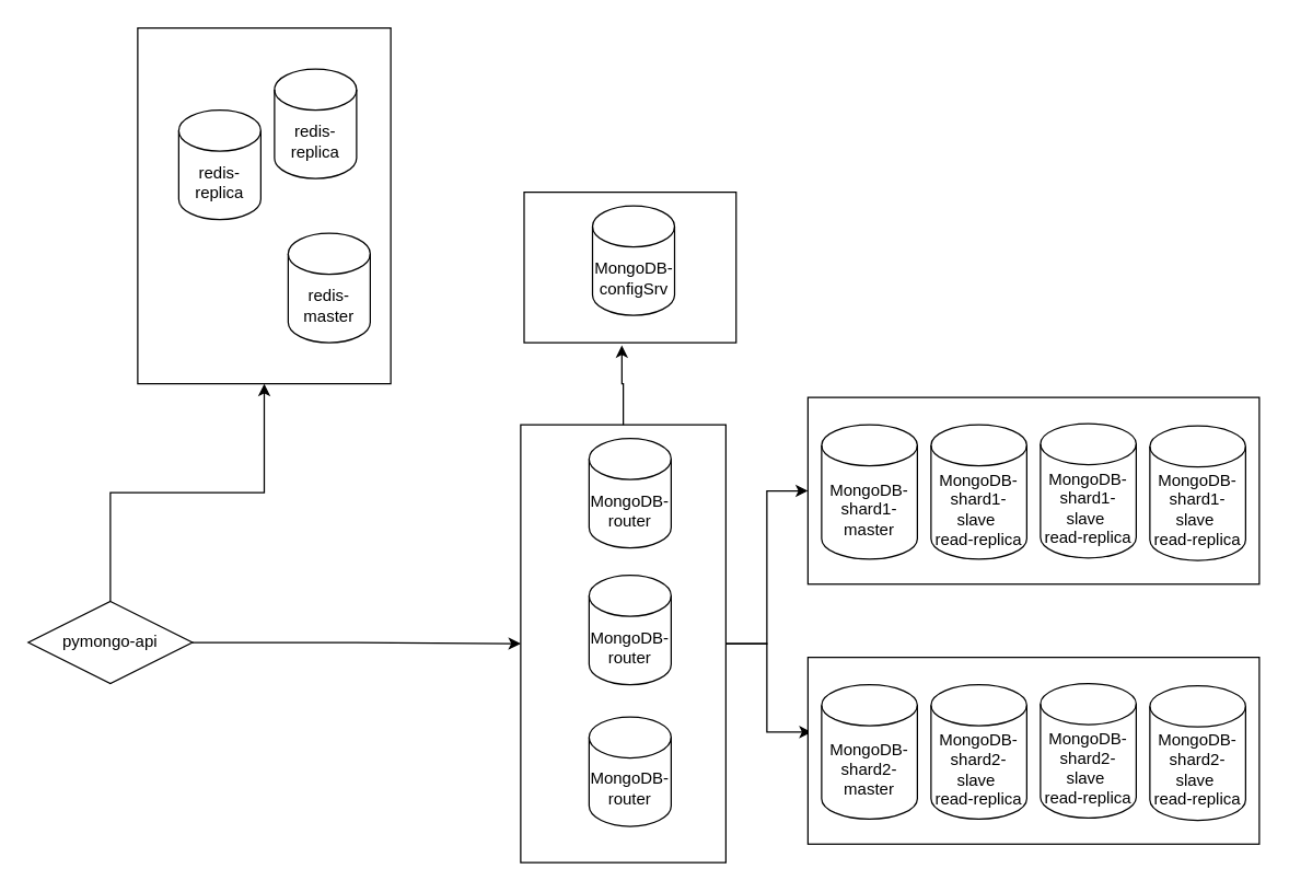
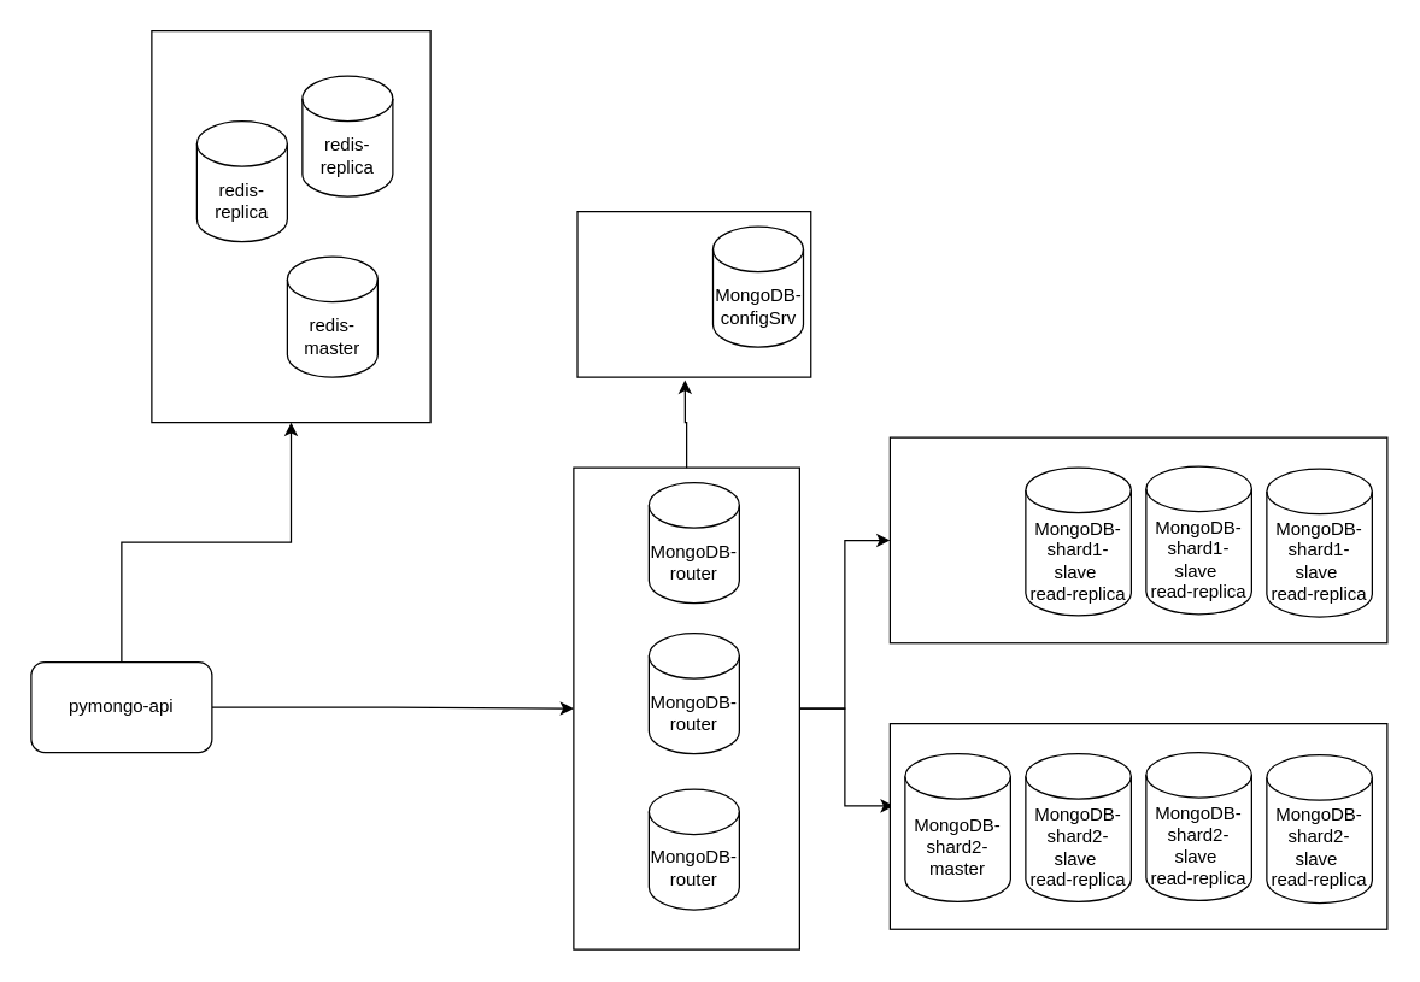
- <mxCell id="22" value="MongoDB-configSrv" style="shape=cylinder3;whiteSpace=wrap;html=1;boundedLbl=1;backgroundOutline=1;size=15;" vertex="1" parent="1"><mxGeometry x="432.5" y="150" width="60" height="80" as="geometry" /></mxCell>
+ <mxCell id="22" value="MongoDB-configSrv" style="shape=cylinder3;whiteSpace=wrap;html=1;boundedLbl=1;backgroundOutline=1;size=15;" vertex="1" parent="1"><mxGeometry x="472.5" y="150" width="60" height="80" as="geometry" /></mxCell>
- <mxCell id="25" value="redis-master" style="shape=cylinder3;whiteSpace=wrap;html=1;boundedLbl=1;backgroundOutline=1;size=15;" vertex="1" parent="1"><mxGeometry x="210" y="170" width="60" height="80" as="geometry" /></mxCell>
+ <mxCell id="25" value="redis-master" style="shape=cylinder3;whiteSpace=wrap;html=1;boundedLbl=1;backgroundOutline=1;size=15;" vertex="1" parent="1"><mxGeometry x="190" y="170" width="60" height="80" as="geometry" /></mxCell>
- <mxCell id="11" value="MongoDB-shard1-master" style="shape=cylinder3;whiteSpace=wrap;html=1;boundedLbl=1;backgroundOutline=1;size=15;" vertex="1" parent="1"><mxGeometry x="600" y="310" width="70" height="98.25" as="geometry" /></mxCell>
- <mxCell id="7" value="pymongo-api" style="rhombus;whiteSpace=wrap;html=1;" parent="1" vertex="1"><mxGeometry x="20" y="439.12" width="120" height="60" as="geometry" /></mxCell>
+ <mxCell id="7" value="pymongo-api" style="rounded=1;whiteSpace=wrap;html=1;" parent="1" vertex="1"><mxGeometry x="20" y="439.12" width="120" height="60" as="geometry" /></mxCell>
